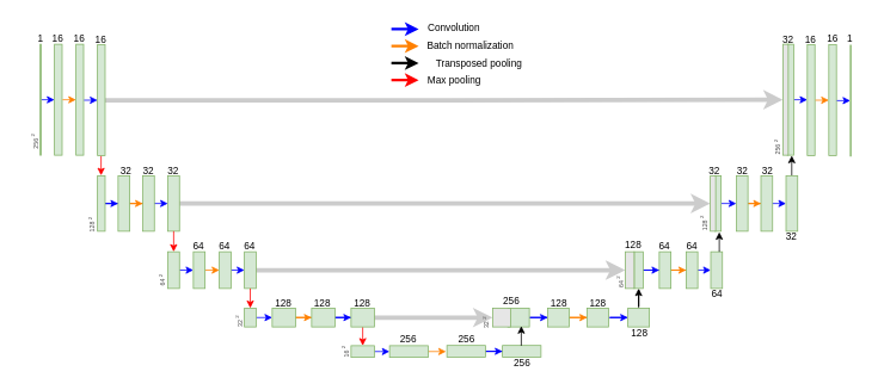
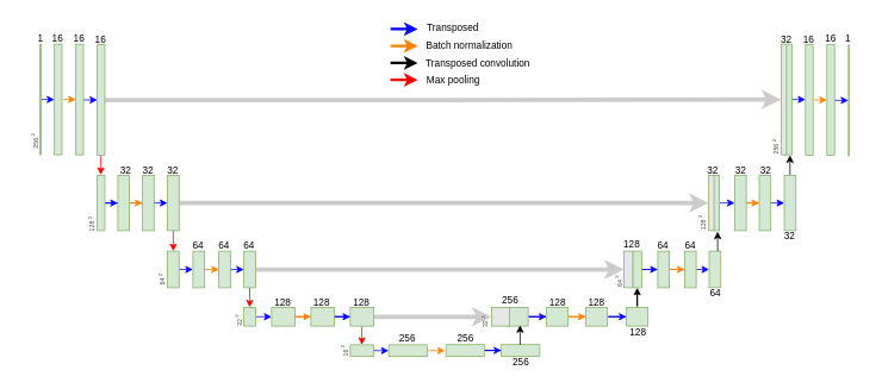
- <mxCell id="123" value="&lt;font style=&quot;font-size: 11px&quot; color=&quot;#000000&quot;&gt;Convolution&lt;/font&gt;" style="text;html=1;strokeColor=none;fillColor=none;align=center;verticalAlign=middle;whiteSpace=wrap;rounded=0;shadow=1;fontSize=7;fontColor=#4A4A4A;" vertex="1" parent="1"><mxGeometry x="471" y="20" width="70" height="22" as="geometry" /></mxCell>
+ <mxCell id="123" value="&lt;font style=&quot;font-size: 11px&quot; color=&quot;#000000&quot;&gt;Transposed&lt;/font&gt;" style="text;html=1;strokeColor=none;fillColor=none;align=center;verticalAlign=middle;whiteSpace=wrap;rounded=0;shadow=1;fontSize=7;fontColor=#4A4A4A;" vertex="1" parent="1"><mxGeometry x="471" y="20" width="70" height="22" as="geometry" /></mxCell>
- <mxCell id="124" value="&lt;font style=&quot;font-size: 11px&quot; color=&quot;#000000&quot;&gt;Transposed pooling&lt;/font&gt;" style="text;html=1;strokeColor=none;fillColor=none;align=center;verticalAlign=middle;whiteSpace=wrap;rounded=0;shadow=1;fontSize=7;fontColor=#4A4A4A;" vertex="1" parent="1"><mxGeometry x="467" y="60" width="134" height="22" as="geometry" /></mxCell>
+ <mxCell id="124" value="&lt;font style=&quot;font-size: 11px&quot; color=&quot;#000000&quot;&gt;Transposed convolution&lt;/font&gt;" style="text;html=1;strokeColor=none;fillColor=none;align=center;verticalAlign=middle;whiteSpace=wrap;rounded=0;shadow=1;fontSize=7;fontColor=#4A4A4A;" vertex="1" parent="1"><mxGeometry x="467" y="60" width="134" height="22" as="geometry" /></mxCell>
